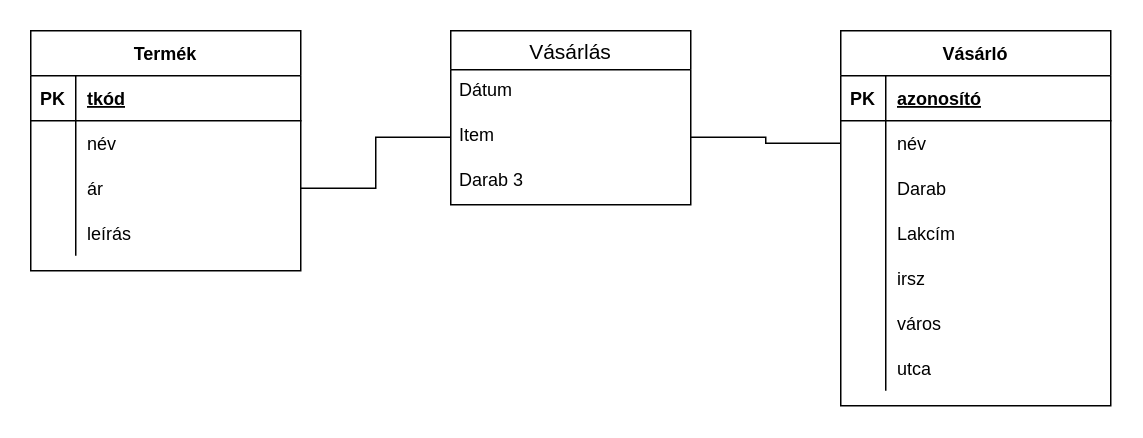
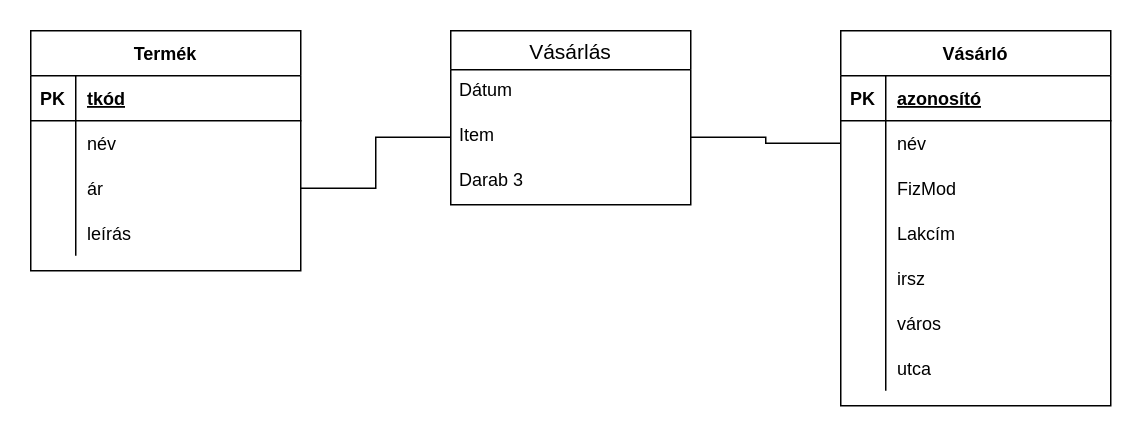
- <mxCell id="11" value="Darab" style="shape=partialRectangle;connectable=0;fillColor=none;top=0;left=0;bottom=0;right=0;align=left;spacingLeft=6;overflow=hidden;" parent="9" vertex="1"><mxGeometry x="30" width="150" height="30" as="geometry"><mxRectangle width="150" height="30" as="alternateBounds" /></mxGeometry></mxCell>
+ <mxCell id="11" value="FizMod" style="shape=partialRectangle;connectable=0;fillColor=none;top=0;left=0;bottom=0;right=0;align=left;spacingLeft=6;overflow=hidden;" parent="9" vertex="1"><mxGeometry x="30" width="150" height="30" as="geometry"><mxRectangle width="150" height="30" as="alternateBounds" /></mxGeometry></mxCell>
